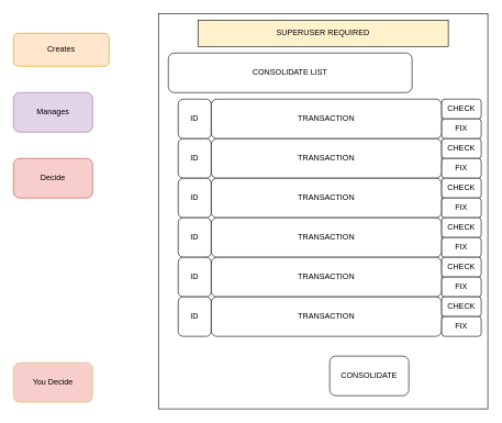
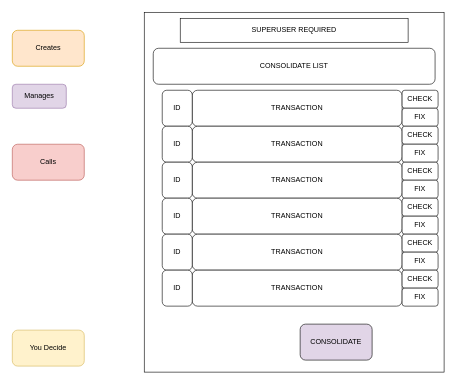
- <mxCell id="33" value="SUPERUSER REQUIRED" style="rounded=0;whiteSpace=wrap;html=1;fillColor=#fff2cc;" vertex="1" parent="1"><mxGeometry x="300" y="30" width="380" height="40" as="geometry" /></mxCell>
+ <mxCell id="33" value="SUPERUSER REQUIRED" style="rounded=0;whiteSpace=wrap;html=1;" vertex="1" parent="1"><mxGeometry x="300" y="30" width="380" height="40" as="geometry" /></mxCell>
- <mxCell id="2" value="Creates" style="rounded=1;whiteSpace=wrap;html=1;fillColor=#ffe6cc;strokeColor=#d79b00;" parent="1" vertex="1"><mxGeometry x="20" y="50" width="145" height="50" as="geometry" /></mxCell>
+ <mxCell id="2" value="Creates" style="rounded=1;whiteSpace=wrap;html=1;fillColor=#ffe6cc;strokeColor=#d79b00;" parent="1" vertex="1"><mxGeometry x="20" y="50" width="120" height="60" as="geometry" /></mxCell>
- <mxCell id="7" value="CONSOLIDATE LIST" style="rounded=1;whiteSpace=wrap;html=1;" parent="1" vertex="1"><mxGeometry x="255" y="80" width="370" height="60" as="geometry" /></mxCell>
+ <mxCell id="7" value="CONSOLIDATE LIST" style="rounded=1;whiteSpace=wrap;html=1;" parent="1" vertex="1"><mxGeometry x="255" y="80" width="470" height="60" as="geometry" /></mxCell>
- <mxCell id="5" value="Manages" style="rounded=1;whiteSpace=wrap;html=1;fillColor=#e1d5e7;strokeColor=#9673a6;" parent="1" vertex="1"><mxGeometry x="20" y="140" width="120" height="60" as="geometry" /></mxCell>
+ <mxCell id="5" value="Manages" style="rounded=1;whiteSpace=wrap;html=1;fillColor=#e1d5e7;strokeColor=#9673a6;" parent="1" vertex="1"><mxGeometry x="20" y="140" width="90" height="40" as="geometry" /></mxCell>
- <mxCell id="4" value="Decide" style="rounded=1;whiteSpace=wrap;html=1;fillColor=#f8cecc;strokeColor=#b85450;" parent="1" vertex="1"><mxGeometry x="20" y="240" width="120" height="60" as="geometry" /></mxCell>
+ <mxCell id="4" value="Calls" style="rounded=1;whiteSpace=wrap;html=1;fillColor=#f8cecc;strokeColor=#b85450;" parent="1" vertex="1"><mxGeometry x="20" y="240" width="120" height="60" as="geometry" /></mxCell>
- <mxCell id="32" value="CONSOLIDATE" style="rounded=1;whiteSpace=wrap;html=1;" parent="1" vertex="1"><mxGeometry x="500" y="540" width="120" height="60" as="geometry" /></mxCell>
+ <mxCell id="32" value="CONSOLIDATE" style="rounded=1;whiteSpace=wrap;html=1;fillColor=#e1d5e7;" parent="1" vertex="1"><mxGeometry x="500" y="540" width="120" height="60" as="geometry" /></mxCell>
- <mxCell id="3" value="You Decide" style="rounded=1;whiteSpace=wrap;html=1;fillColor=#f8cecc;strokeColor=#d6b656;" parent="1" vertex="1"><mxGeometry x="20" y="550" width="120" height="60" as="geometry" /></mxCell>
+ <mxCell id="3" value="You Decide" style="rounded=1;whiteSpace=wrap;html=1;fillColor=#fff2cc;strokeColor=#d6b656;" parent="1" vertex="1"><mxGeometry x="20" y="550" width="120" height="60" as="geometry" /></mxCell>
